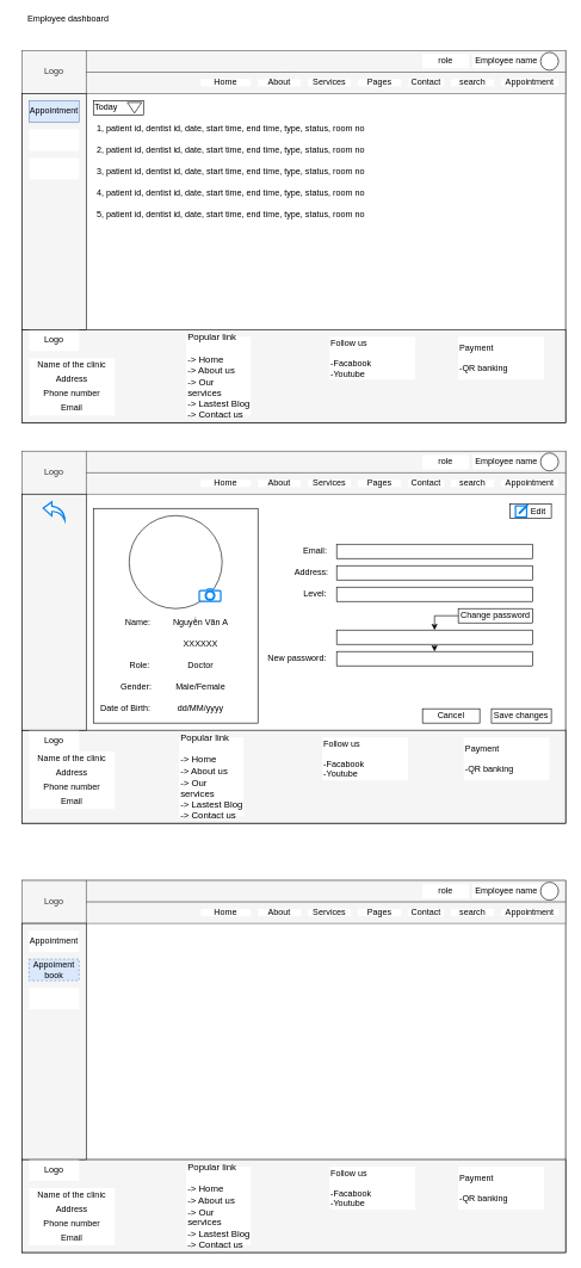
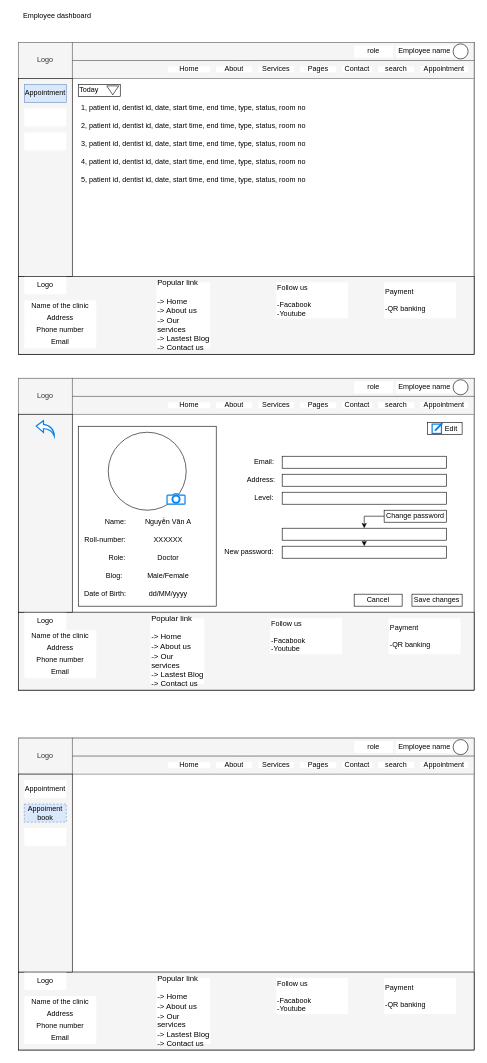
+ <mxCell id="45" value="Roll-number:" style="rounded=0;whiteSpace=wrap;html=1;strokeColor=none;" parent="1" vertex="1"><mxGeometry x="135" y="890" width="80" height="20" as="geometry" /></mxCell>
- <mxCell id="47" value="Gender:" style="rounded=0;whiteSpace=wrap;html=1;strokeColor=none;" parent="1" vertex="1"><mxGeometry x="165" y="950" width="50" height="20" as="geometry" /></mxCell>
+ <mxCell id="47" value="Blog:" style="rounded=0;whiteSpace=wrap;html=1;strokeColor=none;" parent="1" vertex="1"><mxGeometry x="165" y="950" width="50" height="20" as="geometry" /></mxCell>
